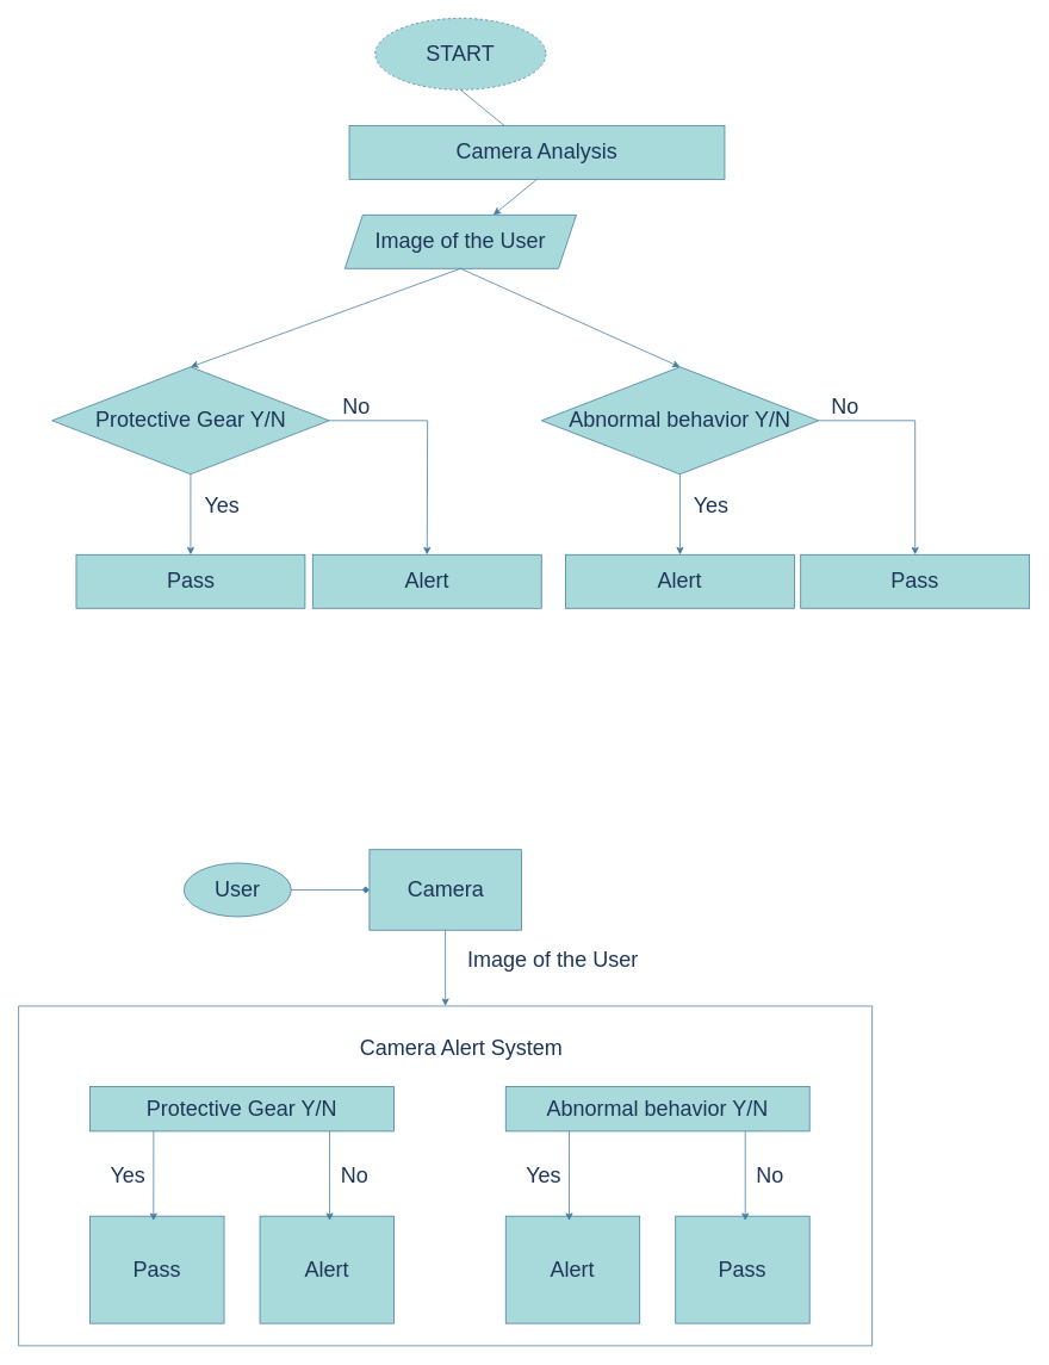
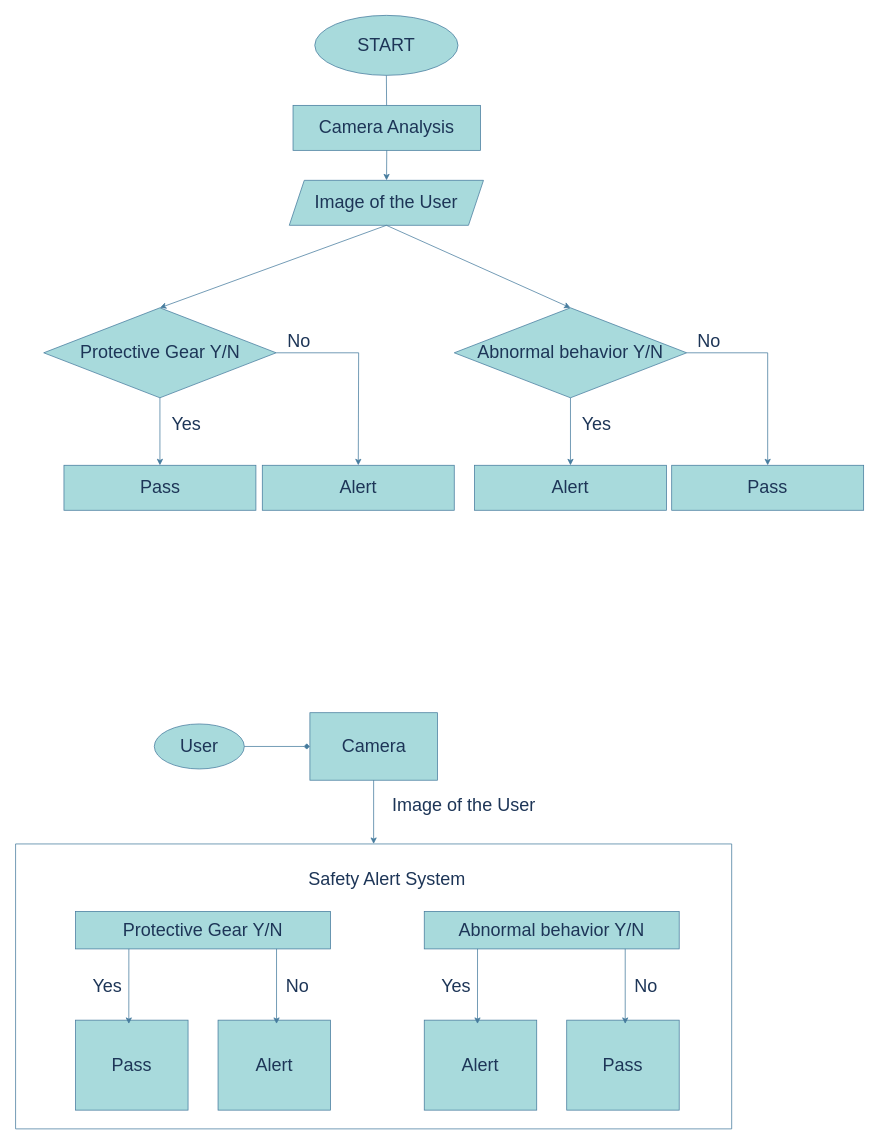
- <mxCell id="24" value="START" style="ellipse;whiteSpace=wrap;html=1;fontSize=24;rounded=0;fillColor=#A8DADC;strokeColor=#457B9D;fontColor=#1D3557;dashed=1;" parent="1" vertex="1"><mxGeometry x="419" y="20" width="191" height="80" as="geometry" /></mxCell>
+ <mxCell id="24" value="START" style="ellipse;whiteSpace=wrap;html=1;fontSize=24;rounded=0;fillColor=#A8DADC;strokeColor=#457B9D;fontColor=#1D3557;" parent="1" vertex="1"><mxGeometry x="419" y="20" width="191" height="80" as="geometry" /></mxCell>
- <mxCell id="25" value="Camera Analysis" style="rounded=0;whiteSpace=wrap;html=1;fontSize=24;fillColor=#A8DADC;strokeColor=#457B9D;fontColor=#1D3557;" parent="1" vertex="1"><mxGeometry x="390" y="140" width="420" height="60" as="geometry" /></mxCell>
+ <mxCell id="25" value="Camera Analysis" style="rounded=0;whiteSpace=wrap;html=1;fontSize=24;fillColor=#A8DADC;strokeColor=#457B9D;fontColor=#1D3557;" parent="1" vertex="1"><mxGeometry x="390" y="140" width="250" height="60" as="geometry" /></mxCell>
- <mxCell id="7" value="&lt;font style=&quot;font-size: 24px;&quot;&gt;Camera Alert System&lt;/font&gt;" style="text;html=1;align=center;verticalAlign=middle;resizable=0;points=[];autosize=1;strokeColor=none;fillColor=none;fontSize=24;rounded=0;fontColor=#1D3557;" parent="6" vertex="1"><mxGeometry x="385" y="32" width="220" height="30" as="geometry" /></mxCell>
+ <mxCell id="7" value="&lt;font style=&quot;font-size: 24px;&quot;&gt;Safety Alert System&lt;/font&gt;" style="text;html=1;align=center;verticalAlign=middle;resizable=0;points=[];autosize=1;strokeColor=none;fillColor=none;fontSize=24;rounded=0;fontColor=#1D3557;" parent="6" vertex="1"><mxGeometry x="385" y="32" width="220" height="30" as="geometry" /></mxCell>
